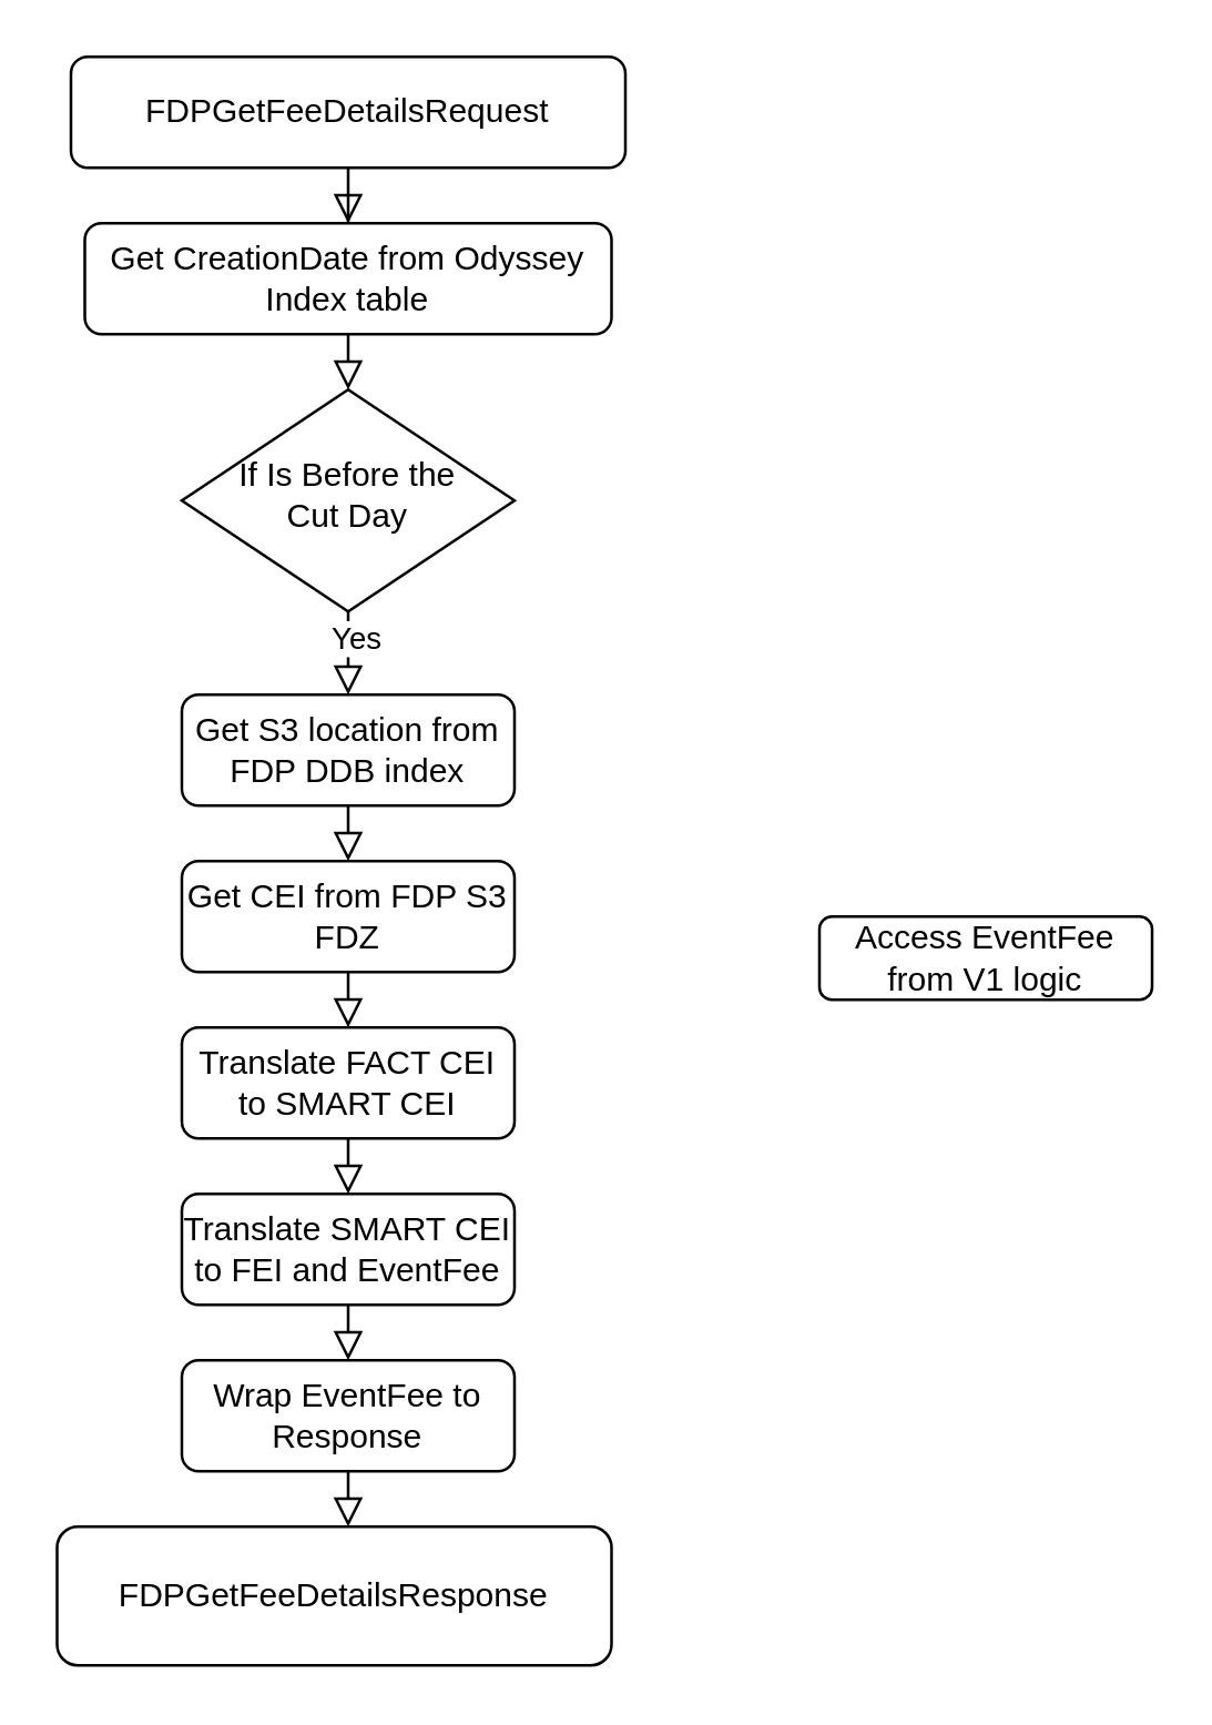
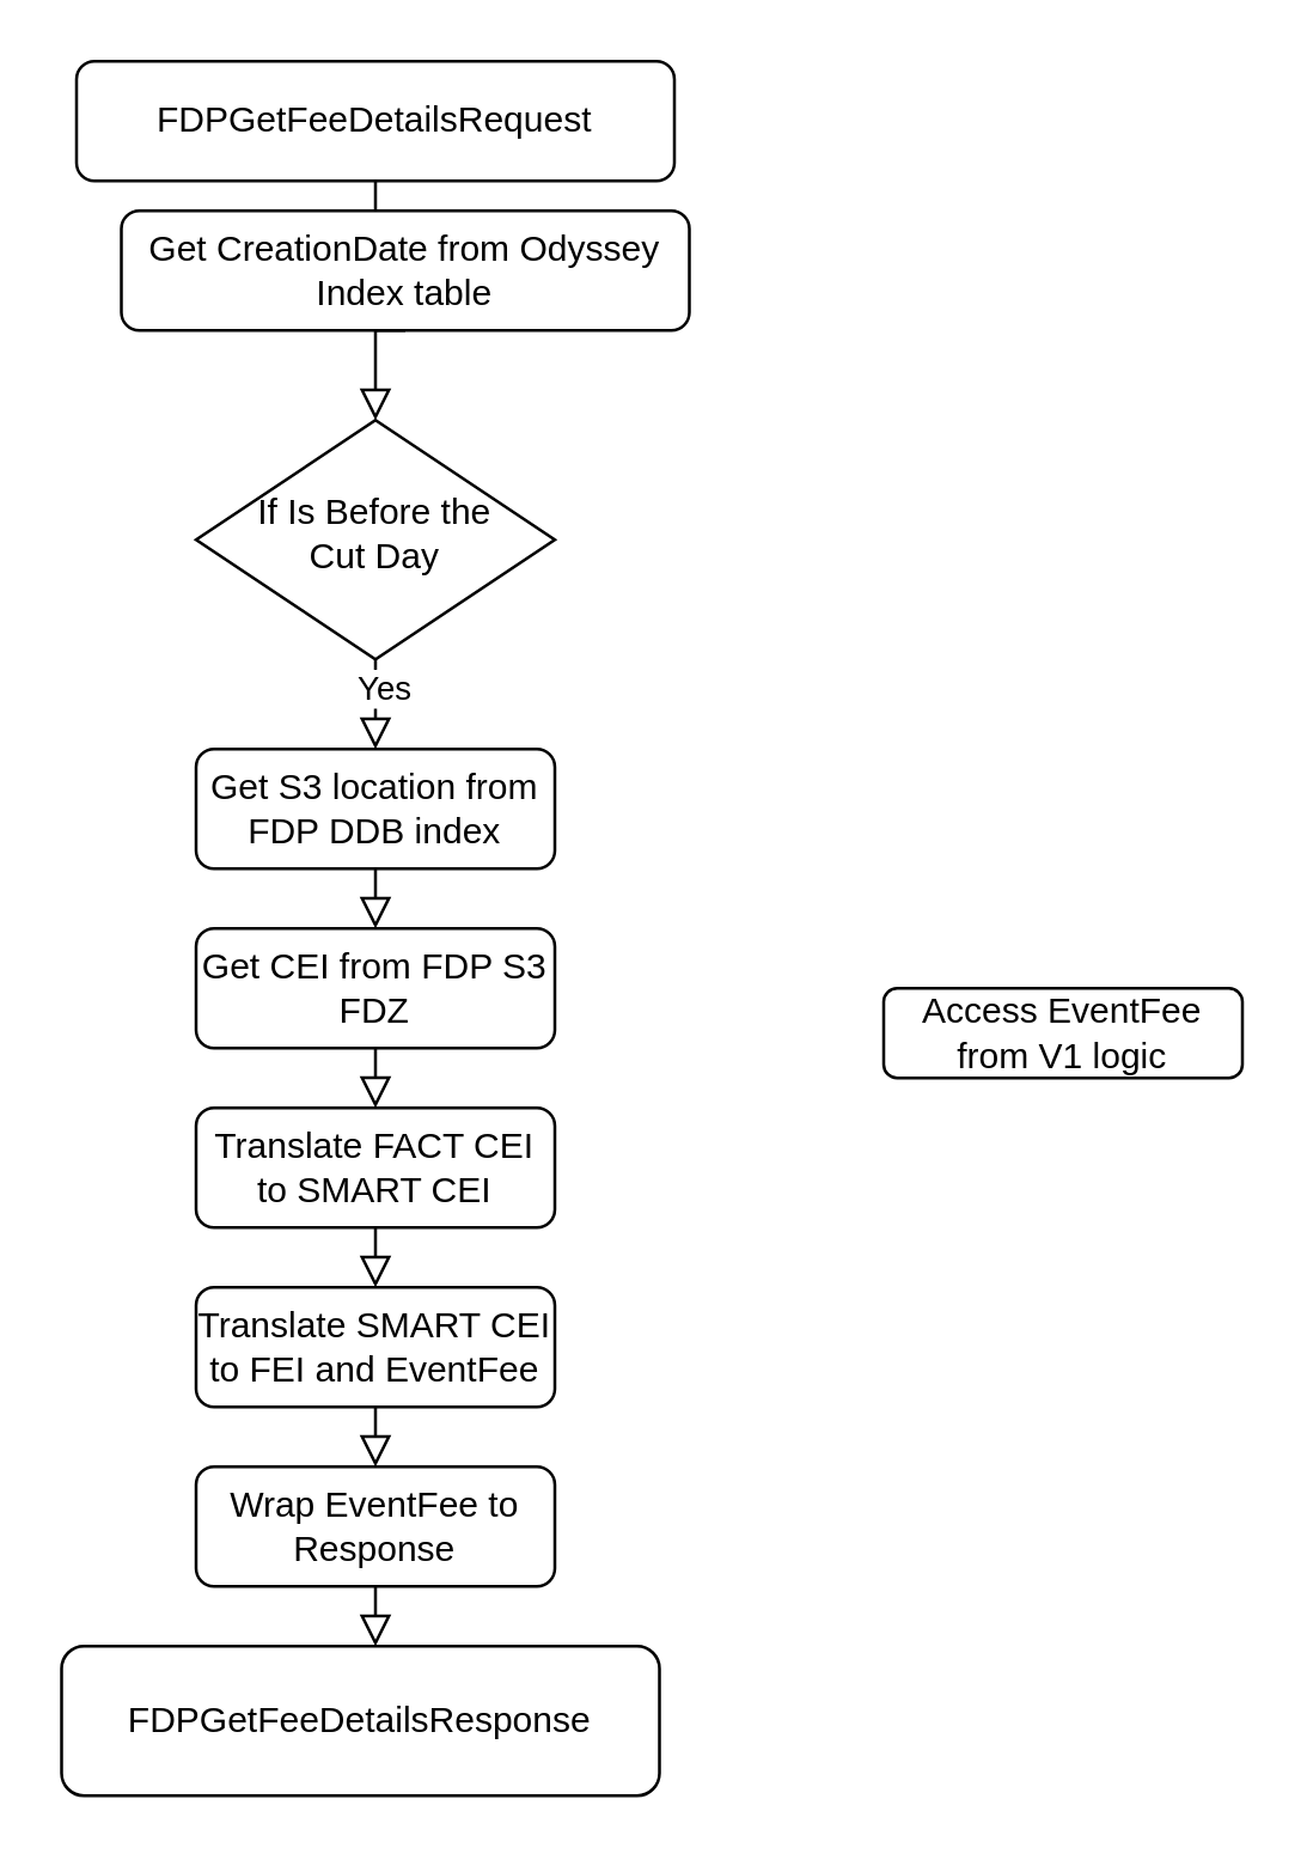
- <mxCell id="8" value="Get CreationDate from Odyssey Index table " style="rounded=1;whiteSpace=wrap;html=1;fontSize=12;glass=0;strokeWidth=1;shadow=0;" vertex="1" parent="1"><mxGeometry x="30" y="80" width="190" height="40" as="geometry" /></mxCell>
+ <mxCell id="8" value="Get CreationDate from Odyssey Index table " style="rounded=1;whiteSpace=wrap;html=1;fontSize=12;glass=0;strokeWidth=1;shadow=0;" vertex="1" parent="1"><mxGeometry x="40" y="70" width="190" height="40" as="geometry" /></mxCell>
